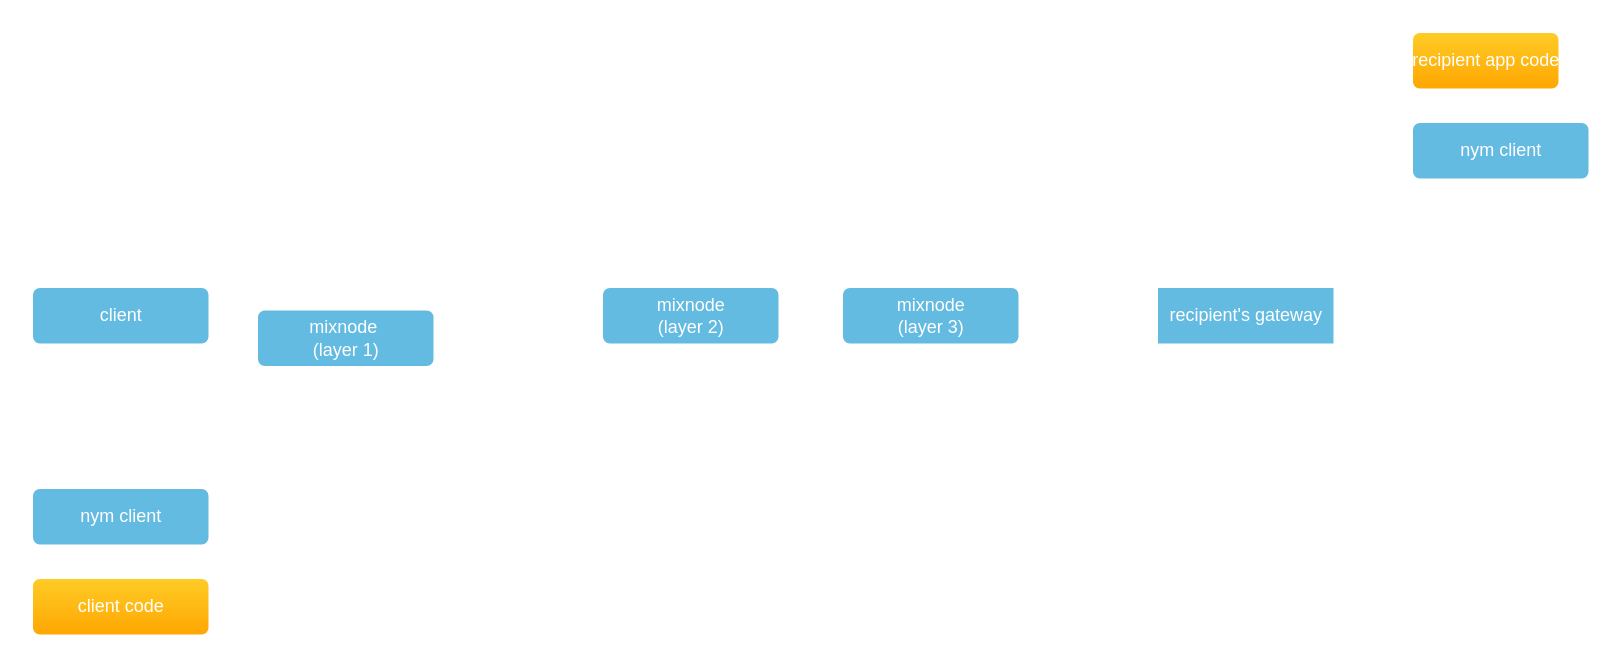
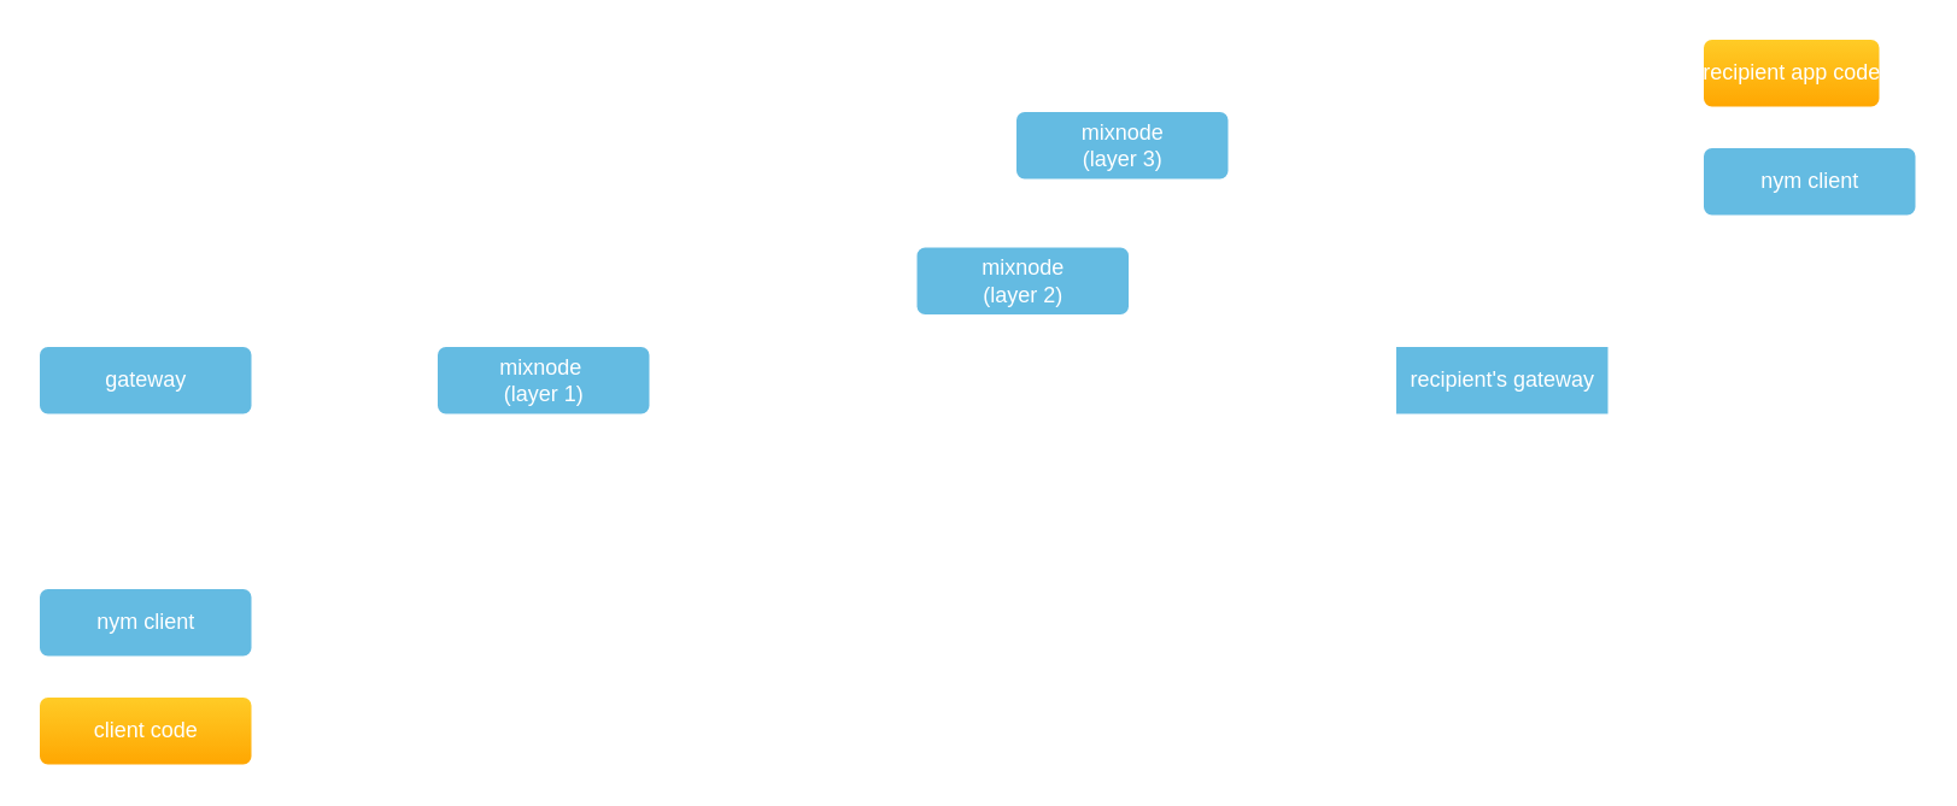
- <mxCell id="3" value="client" style="rounded=1;fillColor=#64BBE2;strokeColor=#FFFFFF;strokeWidth=3;shadow=0;html=1;fontColor=#FFFFFF;" parent="1" vertex="1"><mxGeometry x="20" y="190" width="120" height="40" as="geometry" /></mxCell>
+ <mxCell id="3" value="gateway" style="rounded=1;fillColor=#64BBE2;strokeColor=#FFFFFF;strokeWidth=3;shadow=0;html=1;fontColor=#FFFFFF;" parent="1" vertex="1"><mxGeometry x="20" y="190" width="120" height="40" as="geometry" /></mxCell>
- <mxCell id="10" value="mixnode&lt;br&gt;(layer 2)" style="rounded=1;fillColor=#64BBE2;strokeColor=#FFFFFF;strokeWidth=3;shadow=0;html=1;fontColor=#FFFFFF;" parent="1" vertex="1"><mxGeometry x="400" y="190" width="120" height="40" as="geometry" /></mxCell>
+ <mxCell id="10" value="mixnode&lt;br&gt;(layer 2)" style="rounded=1;fillColor=#64BBE2;strokeColor=#FFFFFF;strokeWidth=3;shadow=0;html=1;fontColor=#FFFFFF;" parent="1" vertex="1"><mxGeometry x="505" y="135" width="120" height="40" as="geometry" /></mxCell>
- <mxCell id="12" value="mixnode&lt;br&gt;(layer 3)" style="rounded=1;fillColor=#64BBE2;strokeColor=#FFFFFF;strokeWidth=3;shadow=0;html=1;fontColor=#FFFFFF;" parent="1" vertex="1"><mxGeometry x="560" y="190" width="120" height="40" as="geometry" /></mxCell>
+ <mxCell id="12" value="mixnode&lt;br&gt;(layer 3)" style="rounded=1;fillColor=#64BBE2;strokeColor=#FFFFFF;strokeWidth=3;shadow=0;html=1;fontColor=#FFFFFF;" parent="1" vertex="1"><mxGeometry x="560" y="60" width="120" height="40" as="geometry" /></mxCell>
- <mxCell id="8" value="mixnode&amp;nbsp;&lt;br&gt;(layer 1)" style="rounded=1;fillColor=#64BBE2;strokeColor=#FFFFFF;strokeWidth=3;shadow=0;html=1;fontColor=#FFFFFF;" parent="1" vertex="1"><mxGeometry x="170" y="205" width="120" height="40" as="geometry" /></mxCell>
+ <mxCell id="8" value="mixnode&amp;nbsp;&lt;br&gt;(layer 1)" style="rounded=1;fillColor=#64BBE2;strokeColor=#FFFFFF;strokeWidth=3;shadow=0;html=1;fontColor=#FFFFFF;" parent="1" vertex="1"><mxGeometry x="240" y="190" width="120" height="40" as="geometry" /></mxCell>
